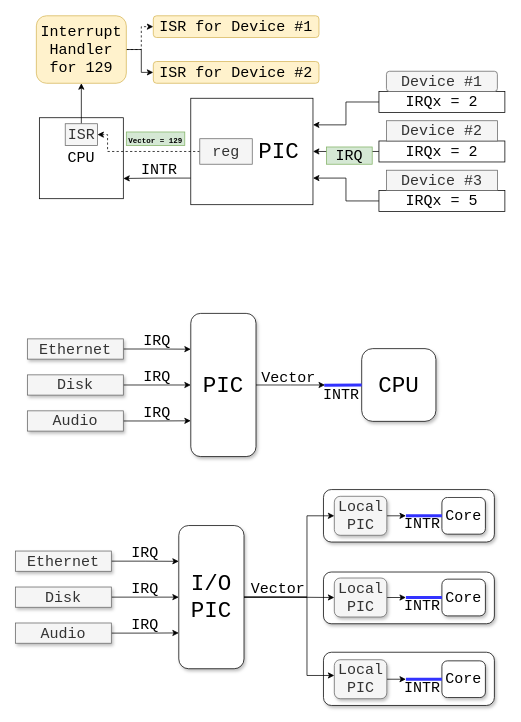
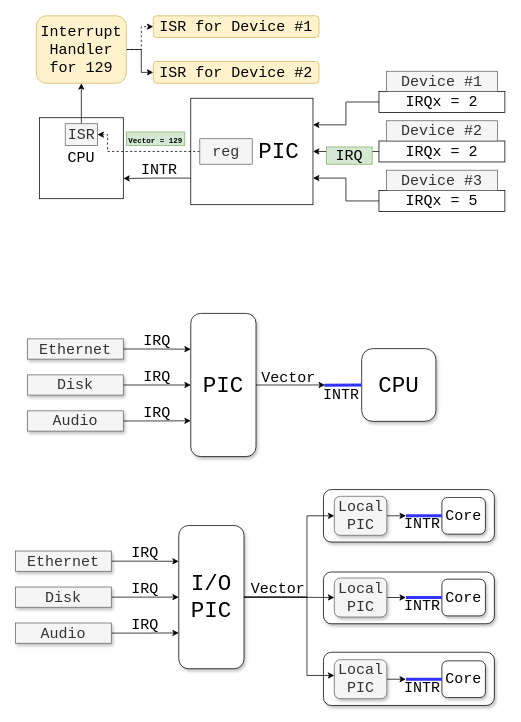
- <mxCell id="16" value="Device #1" style="whiteSpace=wrap;html=1;fontFamily=Courier New;fontSize=20;fillColor=#f5f5f5;fontColor=#333333;strokeColor=#666666;rounded=1;" parent="1" vertex="1"><mxGeometry x="515" y="94" width="148" height="27" as="geometry" /></mxCell>
+ <mxCell id="16" value="Device #1" style="rounded=0;whiteSpace=wrap;html=1;fontFamily=Courier New;fontSize=20;fillColor=#f5f5f5;fontColor=#333333;strokeColor=#666666;" parent="1" vertex="1"><mxGeometry x="515" y="94" width="148" height="27" as="geometry" /></mxCell>
